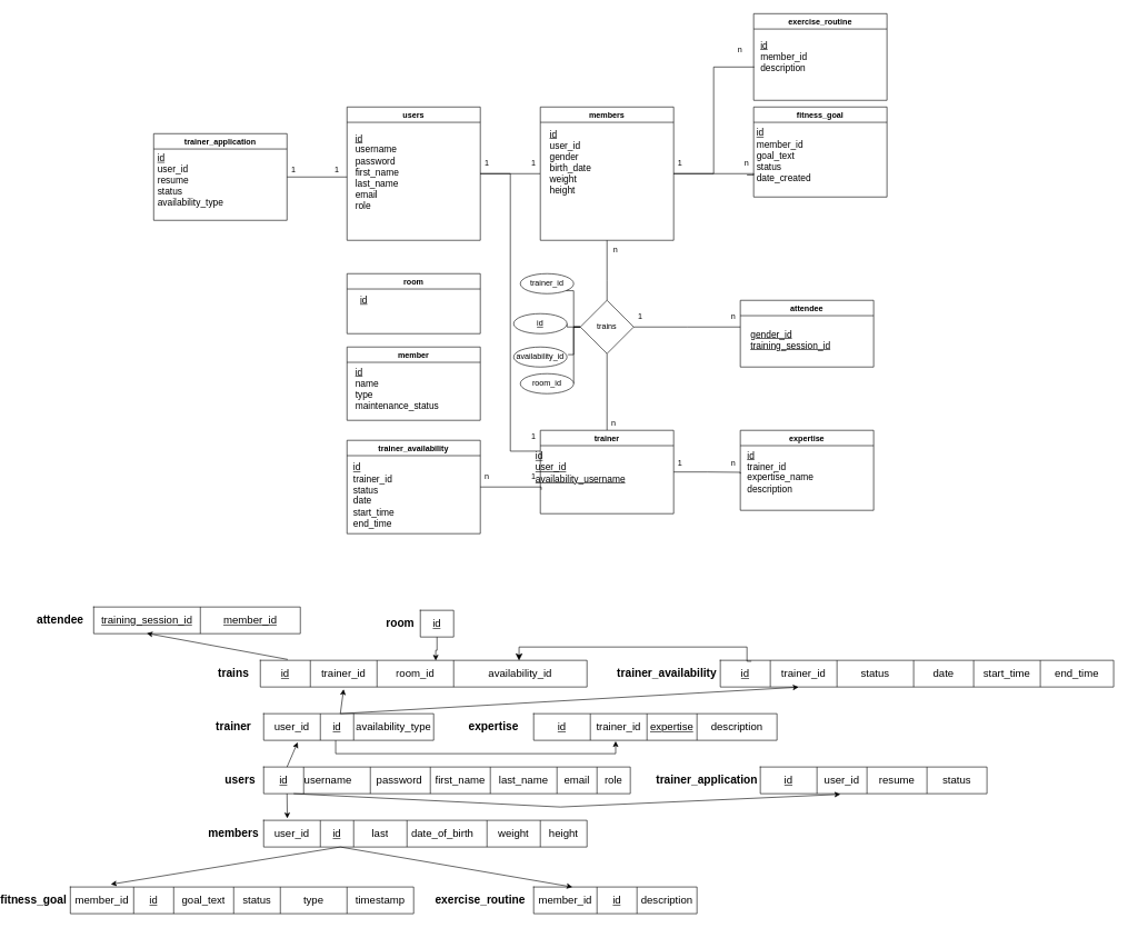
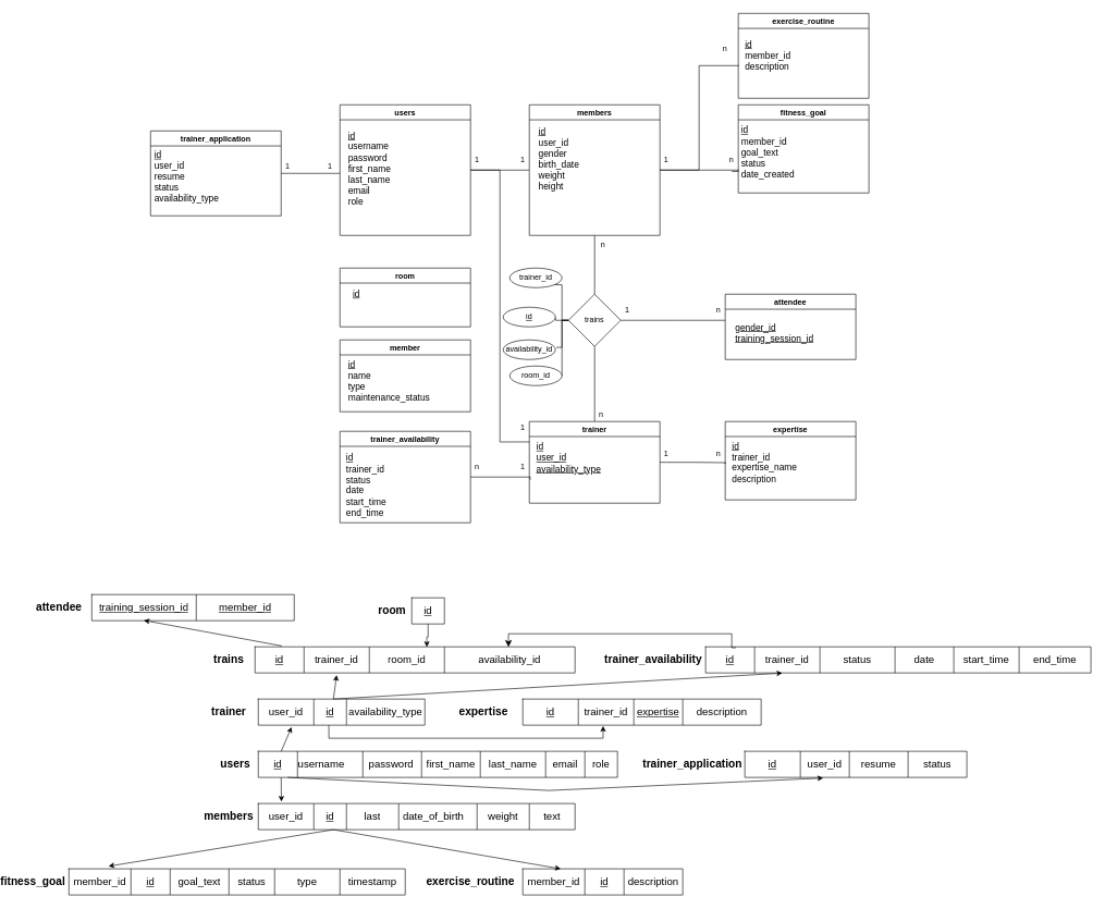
- <mxCell id="8" value="&lt;div style=&quot;text-align: left;&quot;&gt;&lt;u style=&quot;background-color: initial; font-size: 14px;&quot;&gt;id&lt;/u&gt;&lt;br&gt;&lt;/div&gt;&lt;div style=&quot;text-align: left;&quot;&gt;&lt;span style=&quot;font-size: 14px;&quot;&gt;&lt;u&gt;user_id&lt;/u&gt;&lt;/span&gt;&lt;/div&gt;&lt;div style=&quot;text-align: left;&quot;&gt;&lt;span style=&quot;font-size: 14px;&quot;&gt;&lt;u&gt;availability_username&lt;/u&gt;&lt;/span&gt;&lt;/div&gt;&lt;div style=&quot;text-align: left;&quot;&gt;&lt;br&gt;&lt;/div&gt;" style="text;html=1;align=center;verticalAlign=middle;resizable=0;points=[];autosize=1;strokeColor=none;fillColor=none;" parent="7" vertex="1"><mxGeometry y="22.5" width="120" height="80" as="geometry" /></mxCell>
+ <mxCell id="8" value="&lt;div style=&quot;text-align: left;&quot;&gt;&lt;u style=&quot;background-color: initial; font-size: 14px;&quot;&gt;id&lt;/u&gt;&lt;br&gt;&lt;/div&gt;&lt;div style=&quot;text-align: left;&quot;&gt;&lt;span style=&quot;font-size: 14px;&quot;&gt;&lt;u&gt;user_id&lt;/u&gt;&lt;/span&gt;&lt;/div&gt;&lt;div style=&quot;text-align: left;&quot;&gt;&lt;span style=&quot;font-size: 14px;&quot;&gt;&lt;u&gt;availability_type&lt;/u&gt;&lt;/span&gt;&lt;/div&gt;&lt;div style=&quot;text-align: left;&quot;&gt;&lt;br&gt;&lt;/div&gt;" style="text;html=1;align=center;verticalAlign=middle;resizable=0;points=[];autosize=1;strokeColor=none;fillColor=none;" parent="7" vertex="1"><mxGeometry y="22.5" width="120" height="80" as="geometry" /></mxCell>
- <mxCell id="66" value="height" style="shape=partialRectangle;html=1;whiteSpace=wrap;connectable=0;strokeColor=inherit;overflow=hidden;fillColor=none;top=0;left=0;bottom=0;right=0;pointerEvents=1;fontSize=16;" parent="60" vertex="1"><mxGeometry x="415" width="70" height="40" as="geometry"><mxRectangle width="70" height="40" as="alternateBounds" /></mxGeometry></mxCell>
+ <mxCell id="66" value="text" style="shape=partialRectangle;html=1;whiteSpace=wrap;connectable=0;strokeColor=inherit;overflow=hidden;fillColor=none;top=0;left=0;bottom=0;right=0;pointerEvents=1;fontSize=16;" parent="60" vertex="1"><mxGeometry x="415" width="70" height="40" as="geometry"><mxRectangle width="70" height="40" as="alternateBounds" /></mxGeometry></mxCell>
